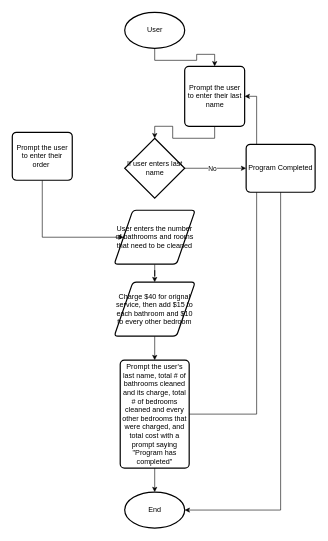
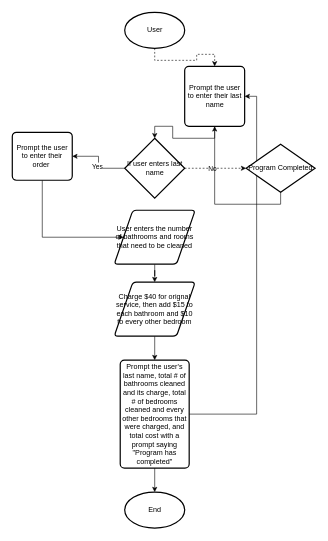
- <mxCell id="2" value="" style="edgeStyle=orthogonalEdgeStyle;rounded=0;orthogonalLoop=1;jettySize=auto;html=1;" edge="1" parent="1" source="3" target="5"><mxGeometry relative="1" as="geometry" /></mxCell>
+ <mxCell id="2" value="" style="edgeStyle=orthogonalEdgeStyle;rounded=0;orthogonalLoop=1;jettySize=auto;html=1;dashed=1;" edge="1" parent="1" source="3" target="5"><mxGeometry relative="1" as="geometry" /></mxCell>
+ <mxCell id="16" value="" style="edgeStyle=orthogonalEdgeStyle;rounded=0;orthogonalLoop=1;jettySize=auto;html=1;" edge="1" parent="1" source="20" target="7"><mxGeometry relative="1" as="geometry" /></mxCell>
+ <mxCell id="17" value="Yes" style="edgeLabel;html=1;align=center;verticalAlign=middle;resizable=0;points=[];" vertex="1" connectable="0" parent="16"><mxGeometry x="-0.123" y="2" relative="1" as="geometry"><mxPoint as="offset" /></mxGeometry></mxCell>
- <mxCell id="18" value="" style="edgeStyle=orthogonalEdgeStyle;rounded=0;orthogonalLoop=1;jettySize=auto;html=1;" edge="1" parent="1" source="20" target="21"><mxGeometry relative="1" as="geometry" /></mxCell>
+ <mxCell id="18" value="" style="edgeStyle=orthogonalEdgeStyle;rounded=0;orthogonalLoop=1;jettySize=auto;html=1;dashed=1;" edge="1" parent="1" source="20" target="21"><mxGeometry relative="1" as="geometry" /></mxCell>
- <mxCell id="21" value="Program Completed" style="rounded=1;whiteSpace=wrap;html=1;absoluteArcSize=1;arcSize=14;strokeWidth=2;" vertex="1" parent="1"><mxGeometry x="410" y="240" width="115" height="80" as="geometry" /></mxCell>
+ <mxCell id="21" value="Program Completed" style="rhombus;whiteSpace=wrap;html=1;absoluteArcSize=1;arcSize=14;strokeWidth=2;" vertex="1" parent="1"><mxGeometry x="410" y="240" width="115" height="80" as="geometry" /></mxCell>
- <mxCell id="22" style="edgeStyle=orthogonalEdgeStyle;rounded=0;orthogonalLoop=1;jettySize=auto;html=1;exitX=0.5;exitY=1;exitDx=0;exitDy=0;entryX=1;entryY=0.5;entryDx=0;entryDy=0;entryPerimeter=0;" edge="1" parent="1" source="21" target="15"><mxGeometry relative="1" as="geometry" /></mxCell>
+ <mxCell id="22" style="edgeStyle=orthogonalEdgeStyle;rounded=0;orthogonalLoop=1;jettySize=auto;html=1;exitX=0.5;exitY=1;exitDx=0;exitDy=0;" edge="1" parent="1" source="21" target="5"><mxGeometry relative="1" as="geometry" /></mxCell>
